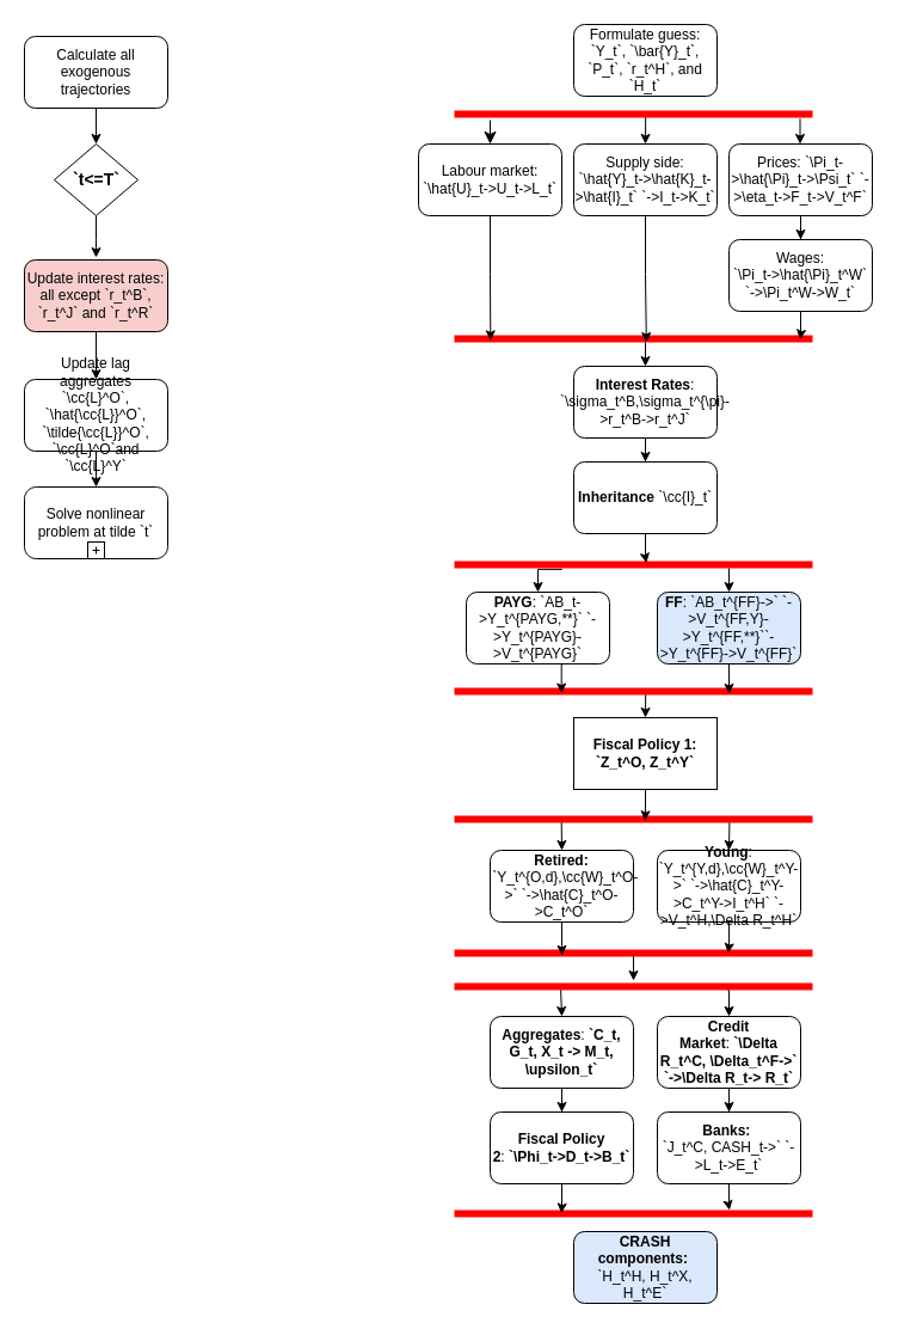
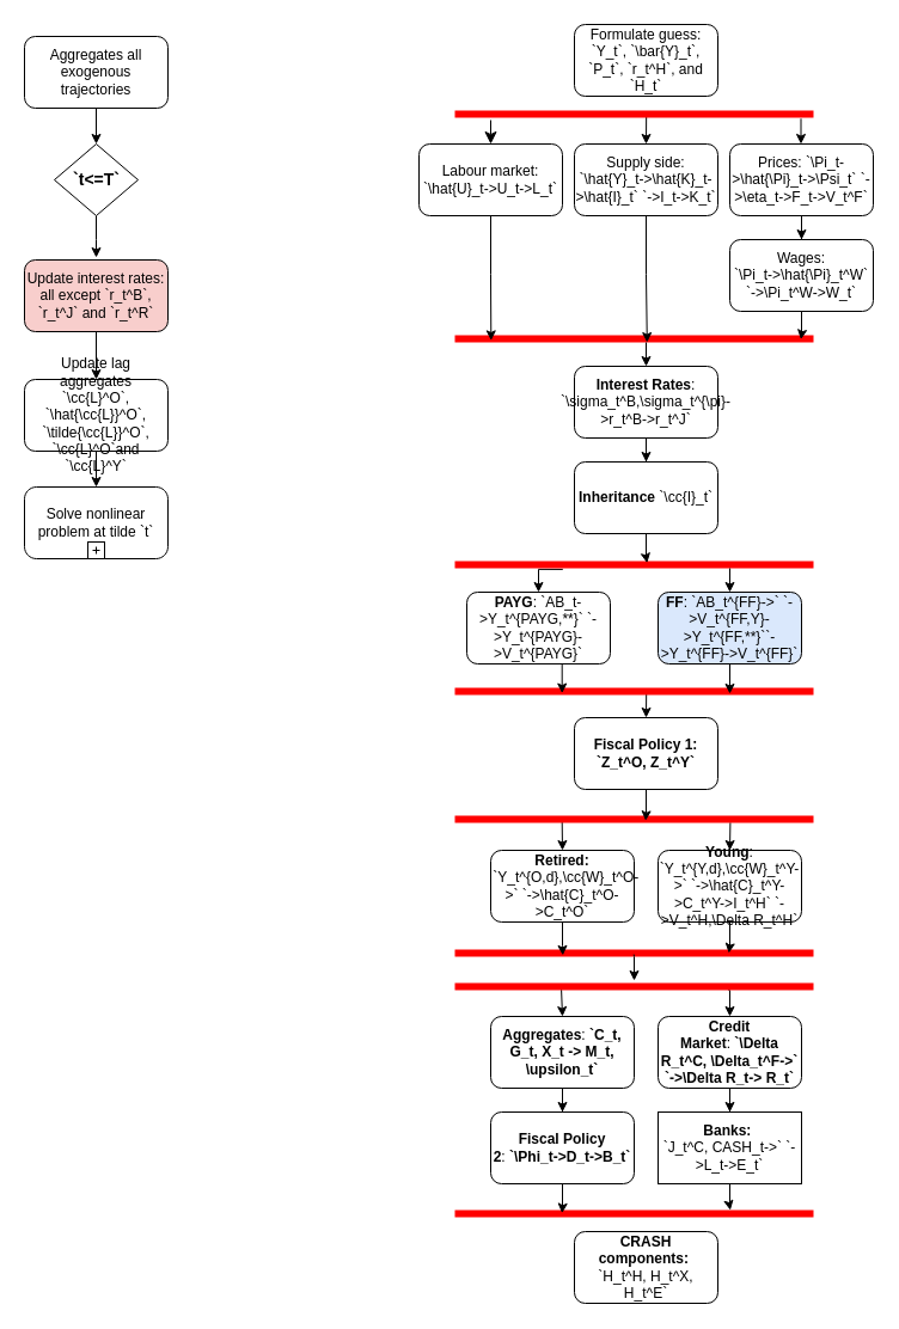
- <mxCell id="3" value="Calculate all exogenous trajectories" style="rounded=1;whiteSpace=wrap;html=1;" vertex="1" parent="1"><mxGeometry x="20" y="30" width="120" height="60" as="geometry" /></mxCell>
+ <mxCell id="3" value="Aggregates all exogenous trajectories" style="rounded=1;whiteSpace=wrap;html=1;" vertex="1" parent="1"><mxGeometry x="20" y="30" width="120" height="60" as="geometry" /></mxCell>
- <mxCell id="40" value="&lt;b&gt;Fiscal Policy 1: `Z_t^O, Z_t^Y`&lt;/b&gt;" style="whiteSpace=wrap;html=1;rounded=0;" vertex="1" parent="1"><mxGeometry x="480" y="600" width="120" height="60" as="geometry" /></mxCell>
+ <mxCell id="40" value="&lt;b&gt;Fiscal Policy 1: `Z_t^O, Z_t^Y`&lt;/b&gt;" style="rounded=1;whiteSpace=wrap;html=1;" vertex="1" parent="1"><mxGeometry x="480" y="600" width="120" height="60" as="geometry" /></mxCell>
- <mxCell id="59" value="&lt;b&gt;Banks:&lt;/b&gt;&amp;nbsp;&lt;br&gt;`J_t^C, CASH_t-&amp;gt;` `-&amp;gt;L_t-&amp;gt;E_t`" style="rounded=1;whiteSpace=wrap;html=1;fontSize=12;" vertex="1" parent="1"><mxGeometry x="550" y="930" width="120" height="60" as="geometry" /></mxCell>
+ <mxCell id="59" value="&lt;b&gt;Banks:&lt;/b&gt;&amp;nbsp;&lt;br&gt;`J_t^C, CASH_t-&amp;gt;` `-&amp;gt;L_t-&amp;gt;E_t`" style="whiteSpace=wrap;html=1;fontSize=12;rounded=0;" vertex="1" parent="1"><mxGeometry x="550" y="930" width="120" height="60" as="geometry" /></mxCell>
- <mxCell id="63" value="&lt;b&gt;CRASH components:&amp;nbsp;&lt;/b&gt;&lt;br&gt;`H_t^H, H_t^X, H_t^E`" style="rounded=1;whiteSpace=wrap;html=1;fillColor=#dae8fc;" vertex="1" parent="1"><mxGeometry x="480" y="1030" width="120" height="60" as="geometry" /></mxCell>
+ <mxCell id="63" value="&lt;b&gt;CRASH components:&amp;nbsp;&lt;/b&gt;&lt;br&gt;`H_t^H, H_t^X, H_t^E`" style="rounded=1;whiteSpace=wrap;html=1;" vertex="1" parent="1"><mxGeometry x="480" y="1030" width="120" height="60" as="geometry" /></mxCell>
